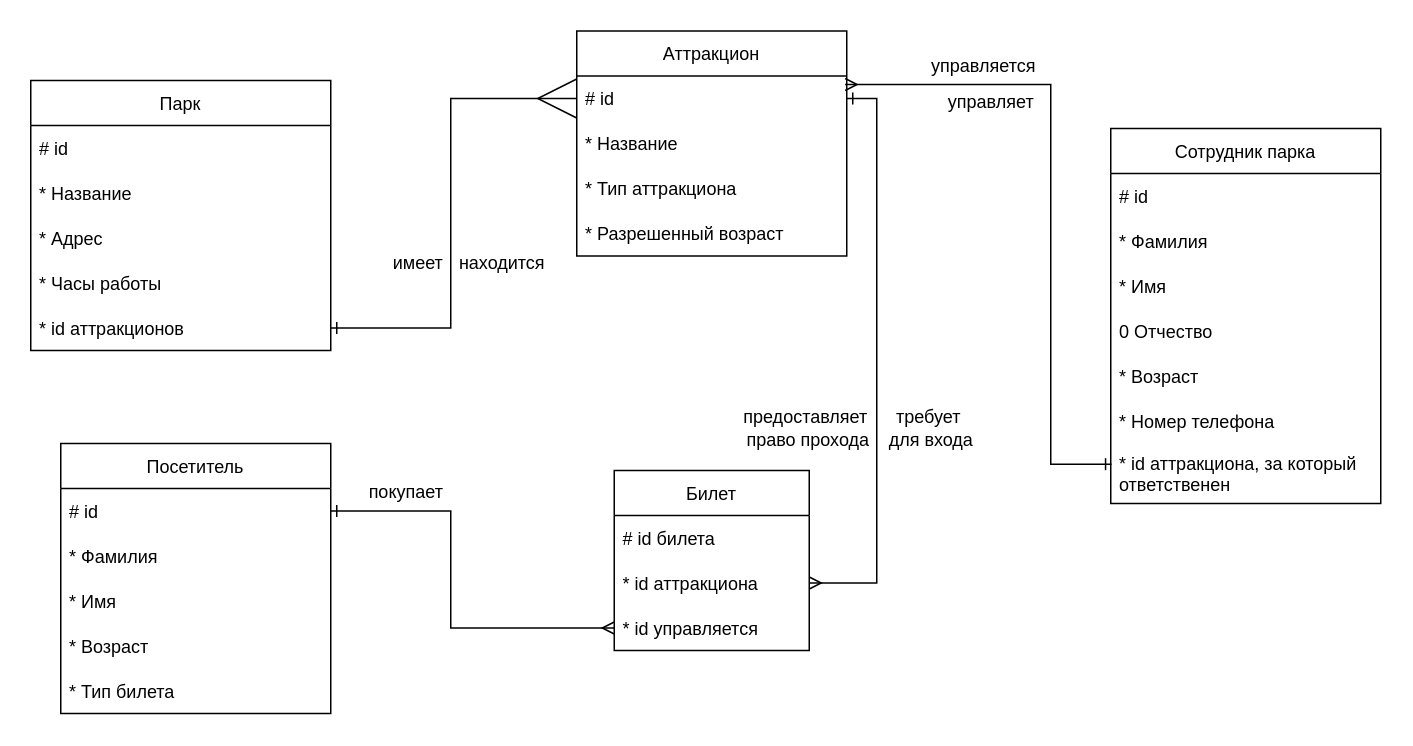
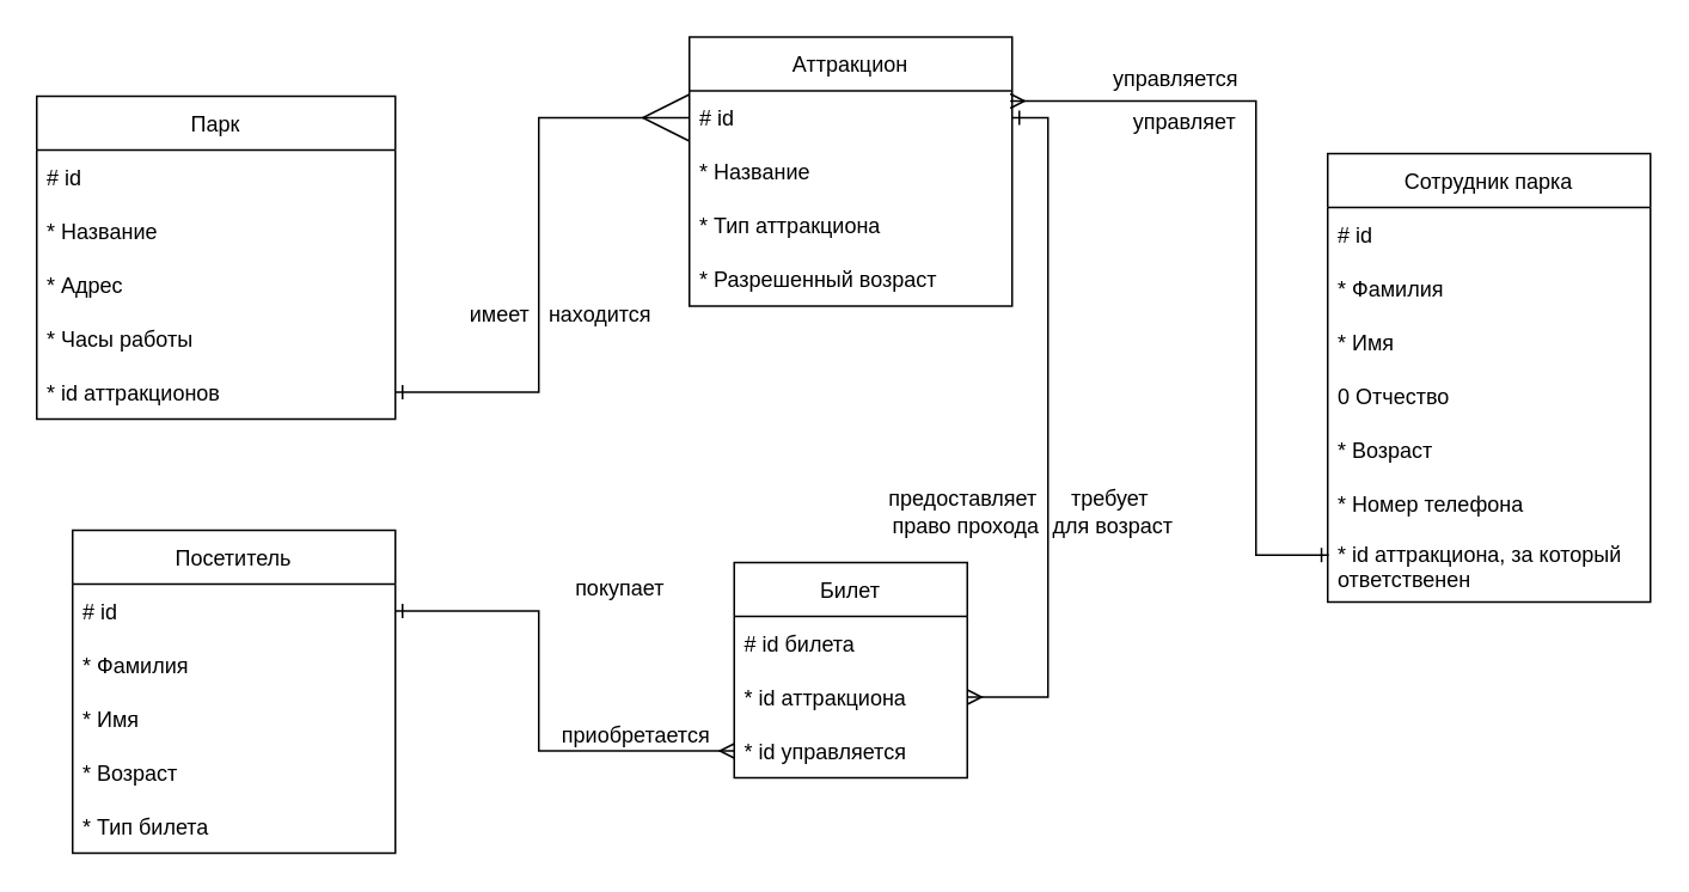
- <mxCell id="41" value="требует&amp;nbsp;&lt;div&gt;для входа&lt;/div&gt;" style="text;html=1;align=center;verticalAlign=middle;resizable=0;points=[];autosize=1;strokeColor=none;fillColor=none;" vertex="1" parent="1"><mxGeometry x="580" y="265" width="80" height="40" as="geometry" /></mxCell>
+ <mxCell id="41" value="требует&amp;nbsp;&lt;div&gt;для возраст&lt;/div&gt;" style="text;html=1;align=center;verticalAlign=middle;resizable=0;points=[];autosize=1;strokeColor=none;fillColor=none;" vertex="1" parent="1"><mxGeometry x="580" y="265" width="80" height="40" as="geometry" /></mxCell>
- <mxCell id="38" value="покупает" style="text;html=1;align=center;verticalAlign=middle;resizable=0;points=[];autosize=1;strokeColor=none;fillColor=none;" vertex="1" parent="1"><mxGeometry x="235" y="313" width="70" height="30" as="geometry" /></mxCell>
+ <mxCell id="38" value="покупает" style="text;html=1;align=center;verticalAlign=middle;resizable=0;points=[];autosize=1;strokeColor=none;fillColor=none;" vertex="1" parent="1"><mxGeometry x="310" y="313" width="70" height="30" as="geometry" /></mxCell>
+ <mxCell id="39" value="приобретается" style="text;html=1;align=center;verticalAlign=middle;resizable=0;points=[];autosize=1;strokeColor=none;fillColor=none;" vertex="1" parent="1"><mxGeometry x="299" y="395" width="110" height="30" as="geometry" /></mxCell>
